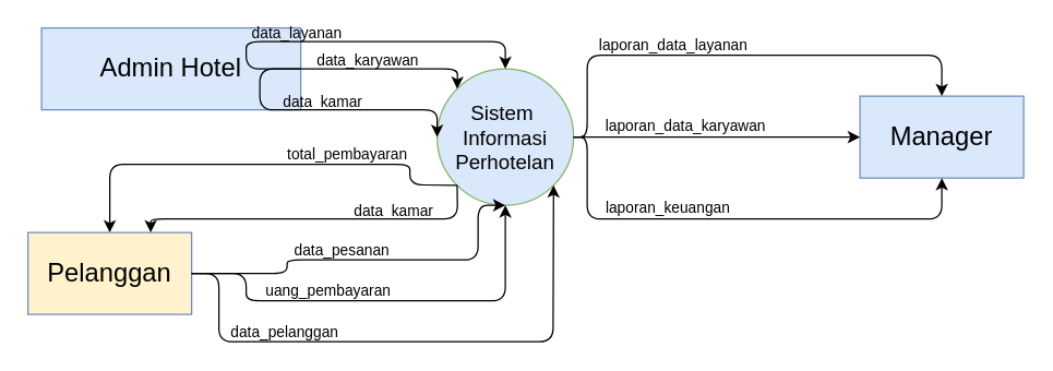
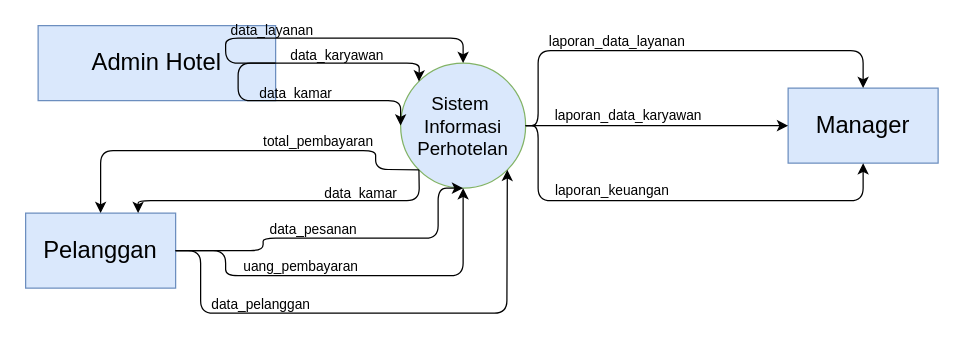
- <mxCell id="4" value="&lt;font style=&quot;font-size: 19px&quot;&gt;Pelanggan&lt;/font&gt;" style="rounded=0;whiteSpace=wrap;html=1;fillColor=#fff2cc;strokeColor=#6c8ebf;" vertex="1" parent="1"><mxGeometry x="20" y="170" width="120" height="60" as="geometry" /></mxCell>
+ <mxCell id="4" value="&lt;font style=&quot;font-size: 19px&quot;&gt;Pelanggan&lt;/font&gt;" style="rounded=0;whiteSpace=wrap;html=1;fillColor=#dae8fc;strokeColor=#6c8ebf;" vertex="1" parent="1"><mxGeometry x="20" y="170" width="120" height="60" as="geometry" /></mxCell>
